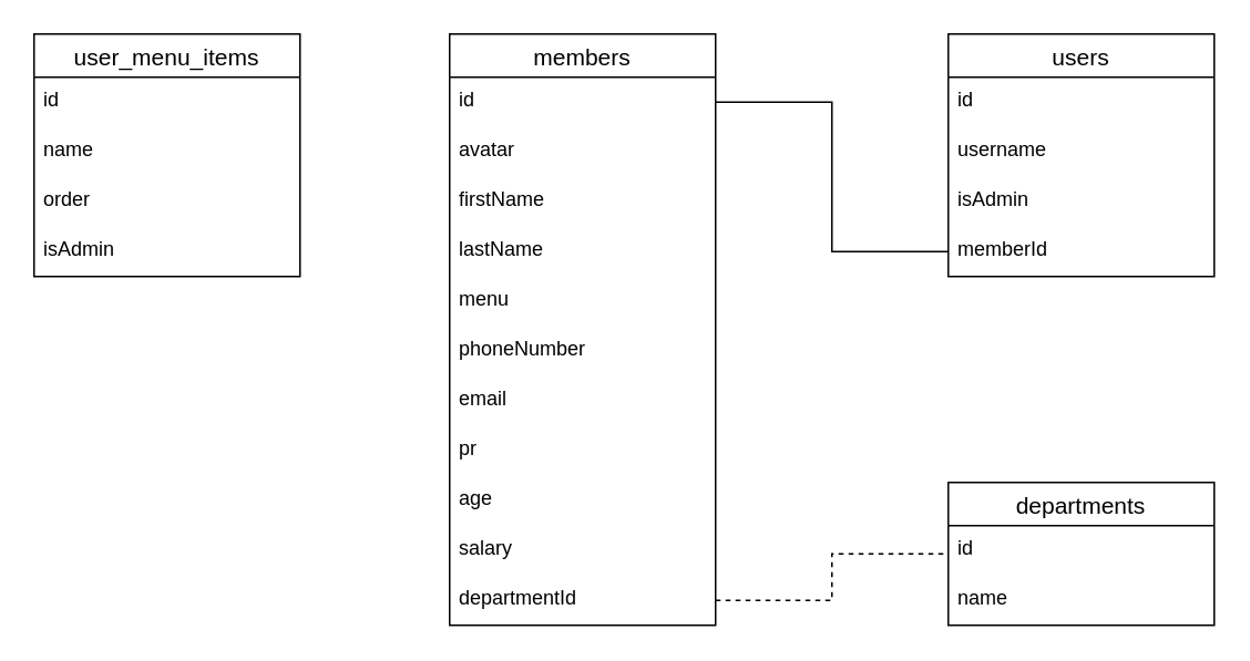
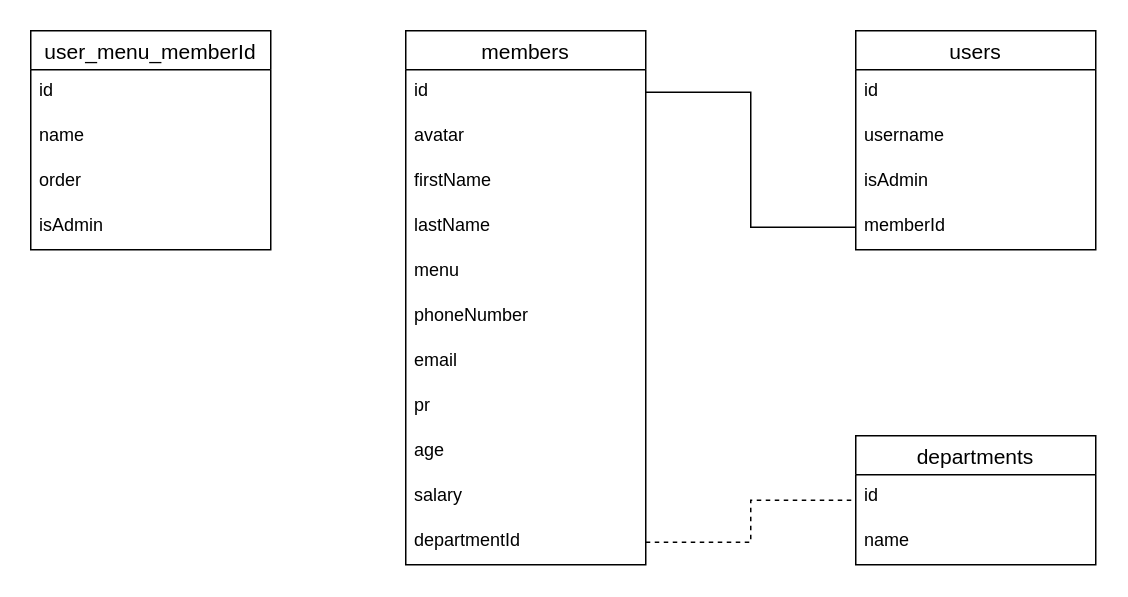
- <mxCell id="2" value="user_menu_items" style="swimlane;fontStyle=0;childLayout=stackLayout;horizontal=1;startSize=26;horizontalStack=0;resizeParent=1;resizeParentMax=0;resizeLast=0;collapsible=1;marginBottom=0;align=center;fontSize=14;" vertex="1" parent="1"><mxGeometry x="20" y="20" width="160" height="146" as="geometry" /></mxCell>
+ <mxCell id="2" value="user_menu_memberId" style="swimlane;fontStyle=0;childLayout=stackLayout;horizontal=1;startSize=26;horizontalStack=0;resizeParent=1;resizeParentMax=0;resizeLast=0;collapsible=1;marginBottom=0;align=center;fontSize=14;" vertex="1" parent="1"><mxGeometry x="20" y="20" width="160" height="146" as="geometry" /></mxCell>
